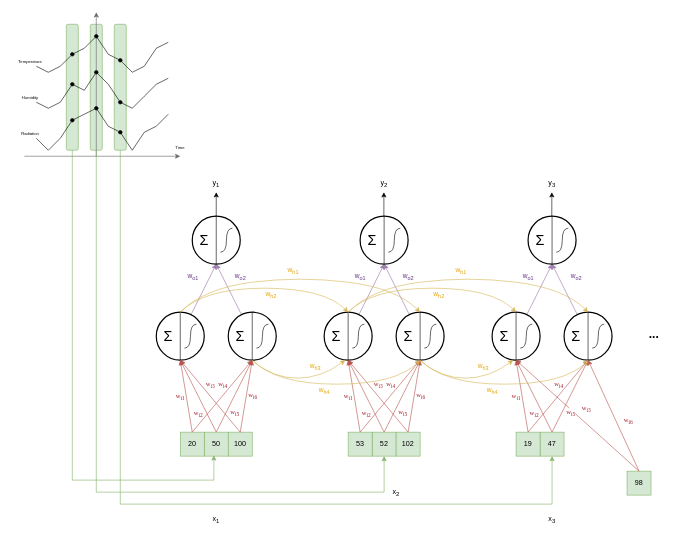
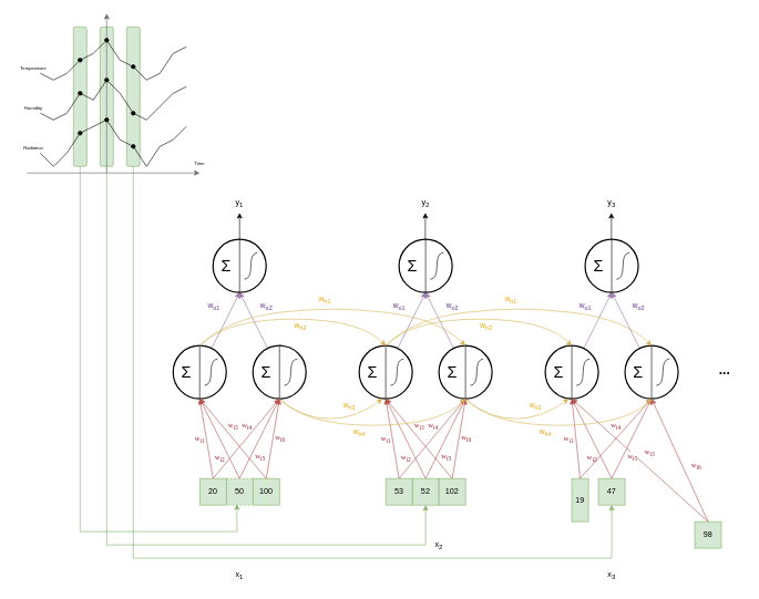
- <mxCell id="13" value="50" style="rounded=0;whiteSpace=wrap;html=1;fillColor=#d5e8d4;strokeColor=#82b366;" parent="1" vertex="1"><mxGeometry x="340" y="720" width="40" height="40" as="geometry" /></mxCell>
+ <mxCell id="13" value="50" style="rounded=0;whiteSpace=wrap;html=1;fillColor=#d5e8d4;strokeColor=#82b366;dashed=1;" parent="1" vertex="1"><mxGeometry x="340" y="720" width="40" height="40" as="geometry" /></mxCell>
- <mxCell id="117" value="19" style="rounded=0;whiteSpace=wrap;html=1;fillColor=#d5e8d4;strokeColor=#82b366;" vertex="1" parent="1"><mxGeometry x="859.9" y="720" width="40" height="40" as="geometry" /></mxCell>
+ <mxCell id="117" value="19" style="rounded=0;whiteSpace=wrap;html=1;fillColor=#d5e8d4;strokeColor=#82b366;" vertex="1" parent="1"><mxGeometry x="859.9" y="720" width="25" height="65" as="geometry" /></mxCell>
